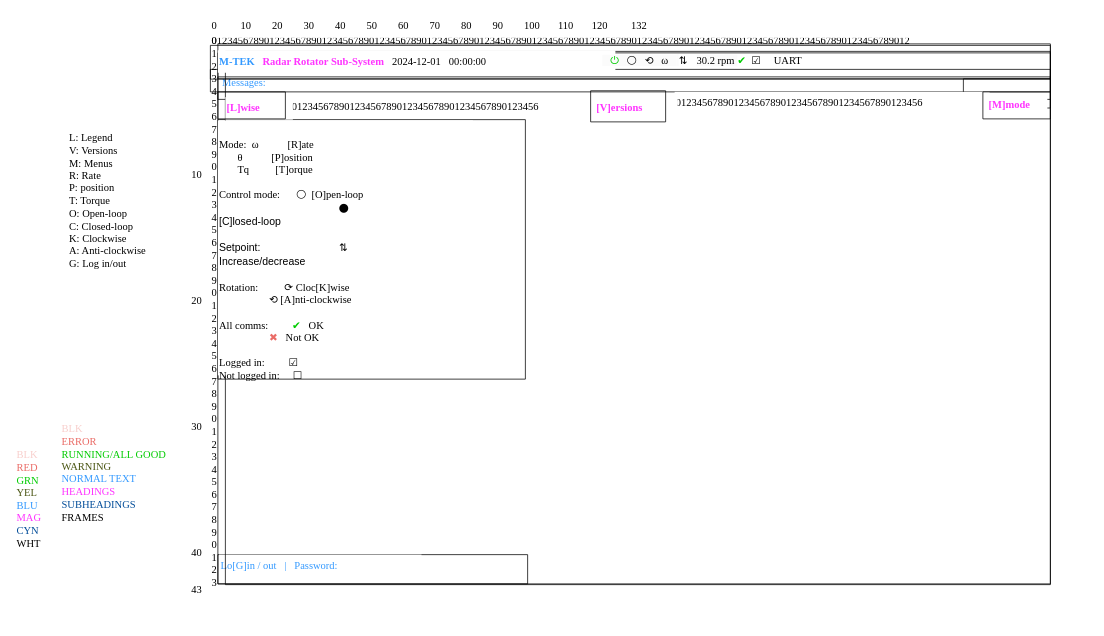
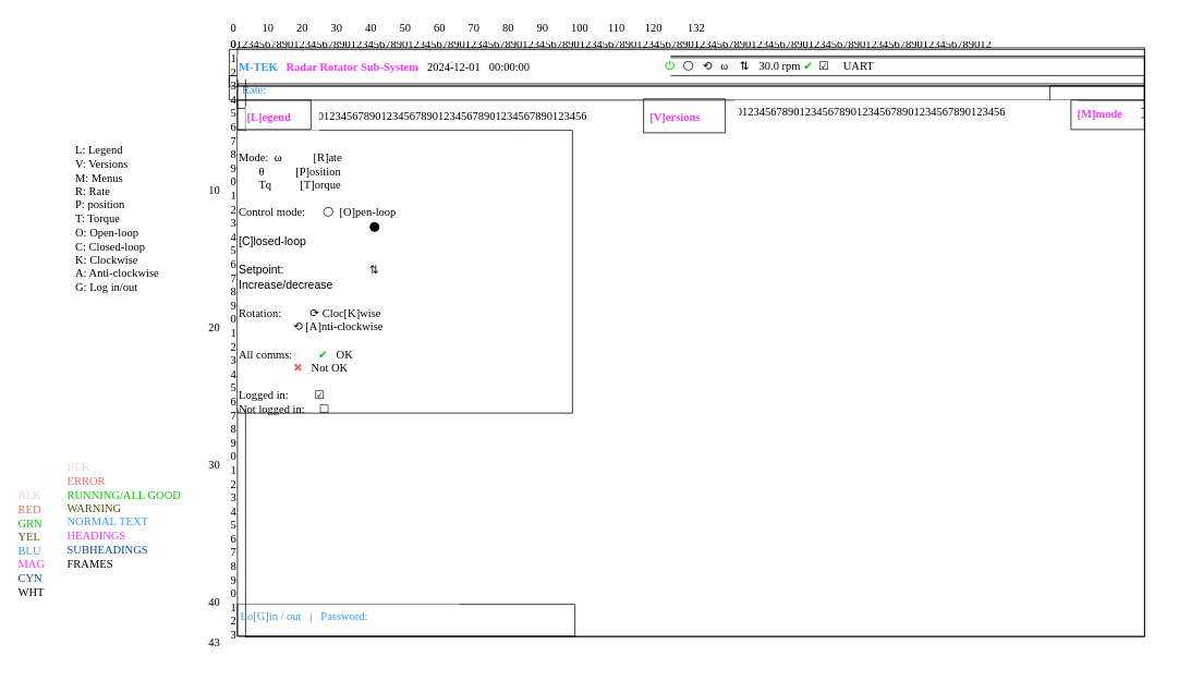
- <mxCell id="20" value="&lt;span style=&quot;color: rgb(0, 0, 0); font-family: &amp;quot;Lucida Console&amp;quot;; font-size: 14px; font-style: normal; font-variant-ligatures: normal; font-variant-caps: normal; font-weight: 400; letter-spacing: normal; orphans: 2; text-align: left; text-indent: 0px; text-transform: none; widows: 2; word-spacing: 0px; -webkit-text-stroke-width: 0px; white-space: nowrap; background-color: rgb(251, 251, 251); text-decoration-thickness: initial; text-decoration-style: initial; text-decoration-color: initial; display: inline !important; float: none;&quot;&gt;&amp;nbsp; &amp;nbsp;&lt;/span&gt;&lt;span style=&quot;forced-color-adjust: none; font-family: &amp;quot;Lucida Console&amp;quot;; font-size: 14px; font-style: normal; font-variant-ligatures: normal; font-variant-caps: normal; font-weight: 400; letter-spacing: normal; orphans: 2; text-align: left; text-indent: 0px; text-transform: none; widows: 2; word-spacing: 0px; -webkit-text-stroke-width: 0px; white-space: nowrap; background-color: rgb(251, 251, 251); text-decoration-thickness: initial; text-decoration-style: initial; text-decoration-color: initial; color: rgb(0, 204, 0);&quot;&gt;⏻&amp;nbsp; &amp;nbsp;&lt;/span&gt;&lt;span style=&quot;color: rgb(0, 0, 0); font-family: &amp;quot;Lucida Console&amp;quot;; font-size: 14px; font-style: normal; font-variant-ligatures: normal; font-variant-caps: normal; font-weight: 400; letter-spacing: normal; orphans: 2; text-align: left; text-indent: 0px; text-transform: none; widows: 2; word-spacing: 0px; -webkit-text-stroke-width: 0px; white-space: nowrap; background-color: rgb(251, 251, 251); text-decoration-thickness: initial; text-decoration-style: initial; text-decoration-color: initial; display: inline !important; float: none;&quot;&gt;⚪&amp;nbsp; &amp;nbsp;⟲&amp;nbsp; &amp;nbsp;ω&amp;nbsp; &amp;nbsp;&lt;/span&gt;&lt;span style=&quot;forced-color-adjust: none; color: rgb(0, 0, 0); font-size: 14px; font-style: normal; font-variant-ligatures: normal; font-variant-caps: normal; font-weight: 400; letter-spacing: normal; orphans: 2; text-align: left; text-indent: 0px; text-transform: none; widows: 2; word-spacing: 0px; -webkit-text-stroke-width: 0px; white-space: normal; background-color: rgb(251, 251, 251); text-decoration-thickness: initial; text-decoration-style: initial; text-decoration-color: initial; font-family: Helvetica;&quot;&gt;&amp;nbsp;&lt;/span&gt;&lt;span style=&quot;forced-color-adjust: none; color: rgb(0, 0, 0); font-family: &amp;quot;Lucida Console&amp;quot;; font-size: 14px; font-style: normal; font-variant-ligatures: normal; font-variant-caps: normal; font-weight: 400; letter-spacing: normal; orphans: 2; text-align: left; text-indent: 0px; text-transform: none; widows: 2; word-spacing: 0px; -webkit-text-stroke-width: 0px; white-space: normal; background-color: initial; text-decoration-thickness: initial; text-decoration-style: initial; text-decoration-color: initial;&quot;&gt;&lt;font face=&quot;Helvetica&quot; style=&quot;forced-color-adjust: none;&quot;&gt;⇅&amp;nbsp; &amp;nbsp;&lt;/font&gt;&lt;/span&gt;&lt;span style=&quot;color: rgb(0, 0, 0); font-family: &amp;quot;Lucida Console&amp;quot;; font-size: 14px; font-style: normal; font-variant-ligatures: normal; font-variant-caps: normal; font-weight: 400; letter-spacing: normal; orphans: 2; text-align: left; text-indent: 0px; text-transform: none; widows: 2; word-spacing: 0px; -webkit-text-stroke-width: 0px; white-space: nowrap; background-color: rgb(251, 251, 251); text-decoration-thickness: initial; text-decoration-style: initial; text-decoration-color: initial; display: inline !important; float: none;&quot;&gt;30.2 rpm&amp;nbsp;&lt;/span&gt;&lt;span style=&quot;forced-color-adjust: none; color: rgb(0, 0, 0); font-family: &amp;quot;Lucida Console&amp;quot;; font-size: 14px; font-style: normal; font-variant-ligatures: normal; font-variant-caps: normal; font-weight: 400; letter-spacing: normal; orphans: 2; text-align: left; text-indent: 0px; text-transform: none; widows: 2; word-spacing: 0px; -webkit-text-stroke-width: 0px; white-space: nowrap; background-color: initial; text-decoration-thickness: initial; text-decoration-style: initial; text-decoration-color: initial;&quot;&gt;&lt;span style=&quot;color: rgb(0, 204, 0);&quot;&gt;✔&amp;nbsp;&amp;nbsp;&lt;/span&gt;☑&amp;nbsp; &amp;nbsp; &amp;nbsp;UART&lt;/span&gt;" style="text;whiteSpace=wrap;html=1;" parent="18" vertex="1"><mxGeometry x="511" y="-5.5" width="410" height="40" as="geometry" /></mxCell>
+ <mxCell id="20" value="&lt;span style=&quot;color: rgb(0, 0, 0); font-family: &amp;quot;Lucida Console&amp;quot;; font-size: 14px; font-style: normal; font-variant-ligatures: normal; font-variant-caps: normal; font-weight: 400; letter-spacing: normal; orphans: 2; text-align: left; text-indent: 0px; text-transform: none; widows: 2; word-spacing: 0px; -webkit-text-stroke-width: 0px; white-space: nowrap; background-color: rgb(251, 251, 251); text-decoration-thickness: initial; text-decoration-style: initial; text-decoration-color: initial; display: inline !important; float: none;&quot;&gt;&amp;nbsp; &amp;nbsp;&lt;/span&gt;&lt;span style=&quot;forced-color-adjust: none; font-family: &amp;quot;Lucida Console&amp;quot;; font-size: 14px; font-style: normal; font-variant-ligatures: normal; font-variant-caps: normal; font-weight: 400; letter-spacing: normal; orphans: 2; text-align: left; text-indent: 0px; text-transform: none; widows: 2; word-spacing: 0px; -webkit-text-stroke-width: 0px; white-space: nowrap; background-color: rgb(251, 251, 251); text-decoration-thickness: initial; text-decoration-style: initial; text-decoration-color: initial; color: rgb(0, 204, 0);&quot;&gt;⏻&amp;nbsp; &amp;nbsp;&lt;/span&gt;&lt;span style=&quot;color: rgb(0, 0, 0); font-family: &amp;quot;Lucida Console&amp;quot;; font-size: 14px; font-style: normal; font-variant-ligatures: normal; font-variant-caps: normal; font-weight: 400; letter-spacing: normal; orphans: 2; text-align: left; text-indent: 0px; text-transform: none; widows: 2; word-spacing: 0px; -webkit-text-stroke-width: 0px; white-space: nowrap; background-color: rgb(251, 251, 251); text-decoration-thickness: initial; text-decoration-style: initial; text-decoration-color: initial; display: inline !important; float: none;&quot;&gt;⚪&amp;nbsp; &amp;nbsp;⟲&amp;nbsp; &amp;nbsp;ω&amp;nbsp; &amp;nbsp;&lt;/span&gt;&lt;span style=&quot;forced-color-adjust: none; color: rgb(0, 0, 0); font-size: 14px; font-style: normal; font-variant-ligatures: normal; font-variant-caps: normal; font-weight: 400; letter-spacing: normal; orphans: 2; text-align: left; text-indent: 0px; text-transform: none; widows: 2; word-spacing: 0px; -webkit-text-stroke-width: 0px; white-space: normal; background-color: rgb(251, 251, 251); text-decoration-thickness: initial; text-decoration-style: initial; text-decoration-color: initial; font-family: Helvetica;&quot;&gt;&amp;nbsp;&lt;/span&gt;&lt;span style=&quot;forced-color-adjust: none; color: rgb(0, 0, 0); font-family: &amp;quot;Lucida Console&amp;quot;; font-size: 14px; font-style: normal; font-variant-ligatures: normal; font-variant-caps: normal; font-weight: 400; letter-spacing: normal; orphans: 2; text-align: left; text-indent: 0px; text-transform: none; widows: 2; word-spacing: 0px; -webkit-text-stroke-width: 0px; white-space: normal; background-color: initial; text-decoration-thickness: initial; text-decoration-style: initial; text-decoration-color: initial;&quot;&gt;&lt;font face=&quot;Helvetica&quot; style=&quot;forced-color-adjust: none;&quot;&gt;⇅&amp;nbsp; &amp;nbsp;&lt;/font&gt;&lt;/span&gt;&lt;span style=&quot;color: rgb(0, 0, 0); font-family: &amp;quot;Lucida Console&amp;quot;; font-size: 14px; font-style: normal; font-variant-ligatures: normal; font-variant-caps: normal; font-weight: 400; letter-spacing: normal; orphans: 2; text-align: left; text-indent: 0px; text-transform: none; widows: 2; word-spacing: 0px; -webkit-text-stroke-width: 0px; white-space: nowrap; background-color: rgb(251, 251, 251); text-decoration-thickness: initial; text-decoration-style: initial; text-decoration-color: initial; display: inline !important; float: none;&quot;&gt;30.0 rpm&amp;nbsp;&lt;/span&gt;&lt;span style=&quot;forced-color-adjust: none; color: rgb(0, 0, 0); font-family: &amp;quot;Lucida Console&amp;quot;; font-size: 14px; font-style: normal; font-variant-ligatures: normal; font-variant-caps: normal; font-weight: 400; letter-spacing: normal; orphans: 2; text-align: left; text-indent: 0px; text-transform: none; widows: 2; word-spacing: 0px; -webkit-text-stroke-width: 0px; white-space: nowrap; background-color: initial; text-decoration-thickness: initial; text-decoration-style: initial; text-decoration-color: initial;&quot;&gt;&lt;span style=&quot;color: rgb(0, 204, 0);&quot;&gt;✔&amp;nbsp;&amp;nbsp;&lt;/span&gt;☑&amp;nbsp; &amp;nbsp; &amp;nbsp;UART&lt;/span&gt;" style="text;whiteSpace=wrap;html=1;" parent="18" vertex="1"><mxGeometry x="511" y="-5.5" width="410" height="40" as="geometry" /></mxCell>
- <mxCell id="4" value="&lt;font color=&quot;#3399ff&quot;&gt;Messages:&lt;/font&gt;" style="text;html=1;align=left;verticalAlign=middle;resizable=0;points=[];autosize=1;strokeColor=none;fillColor=default;fontFamily=Lucida Console;fontSize=14;" parent="3" vertex="1"><mxGeometry x="4" y="38" width="100" height="30" as="geometry" /></mxCell>
+ <mxCell id="4" value="&lt;font color=&quot;#3399ff&quot;&gt;Rate:&lt;/font&gt;" style="text;html=1;align=left;verticalAlign=middle;resizable=0;points=[];autosize=1;strokeColor=none;fillColor=default;fontFamily=Lucida Console;fontSize=14;" parent="3" vertex="1"><mxGeometry x="4" y="38" width="100" height="30" as="geometry" /></mxCell>
- <mxCell id="26" value="&lt;b style=&quot;color: rgb(255, 51, 255);&quot;&gt;&lt;font&gt;[L]wise&lt;/font&gt;&lt;/b&gt;" style="text;html=1;align=left;verticalAlign=middle;resizable=0;points=[];autosize=1;strokeColor=none;fillColor=default;fontFamily=Lucida Console;fontSize=14;" parent="25" vertex="1"><mxGeometry x="6" y="7" width="90" height="30" as="geometry" /></mxCell>
+ <mxCell id="26" value="&lt;b style=&quot;color: rgb(255, 51, 255);&quot;&gt;&lt;font&gt;[L]egend&lt;/font&gt;&lt;/b&gt;" style="text;html=1;align=left;verticalAlign=middle;resizable=0;points=[];autosize=1;strokeColor=none;fillColor=default;fontFamily=Lucida Console;fontSize=14;" parent="25" vertex="1"><mxGeometry x="6" y="7" width="90" height="30" as="geometry" /></mxCell>
